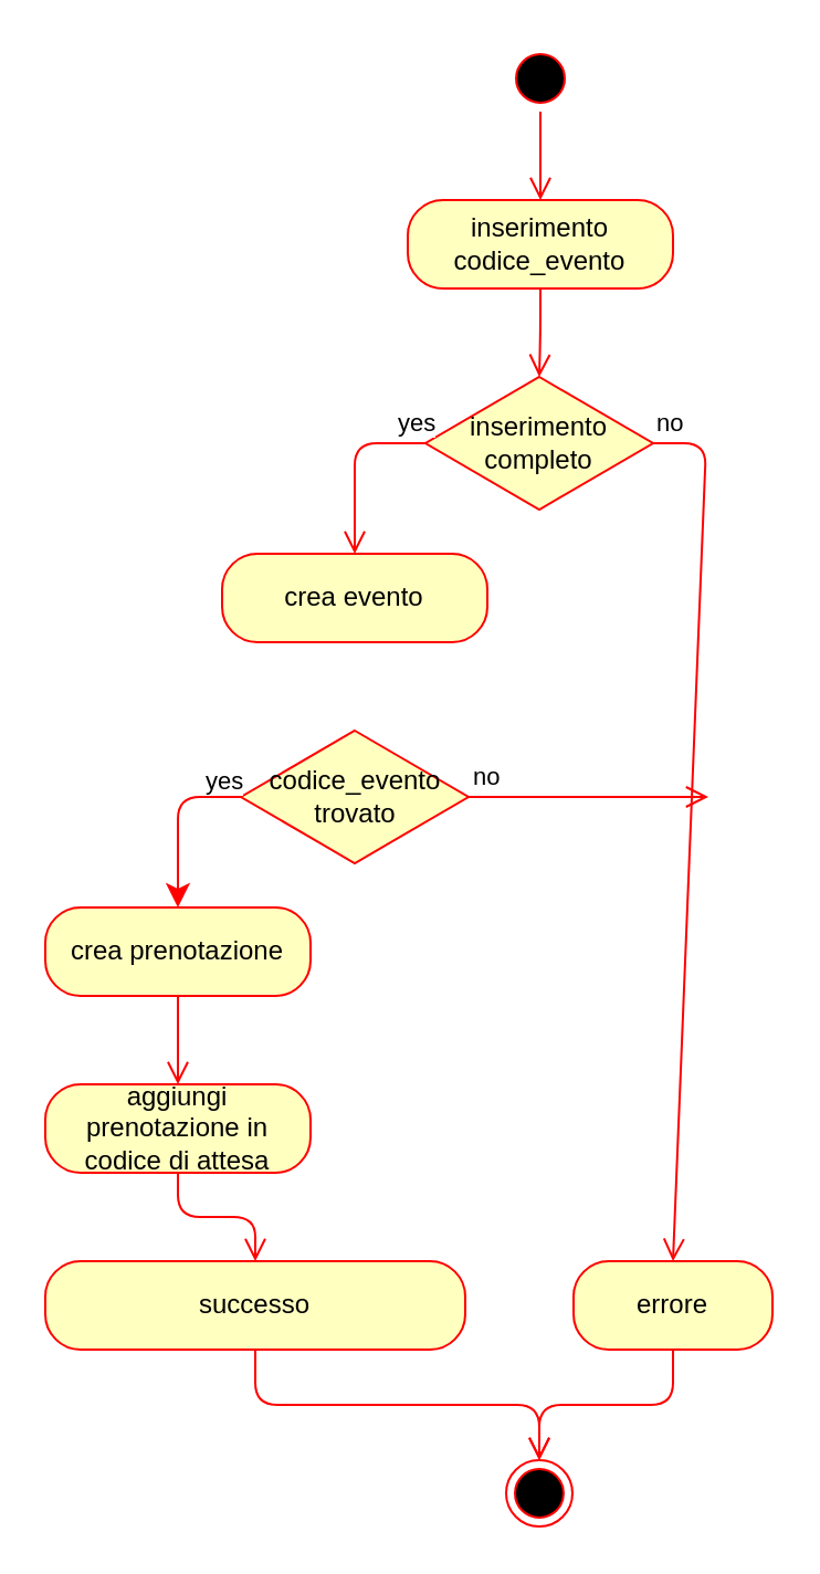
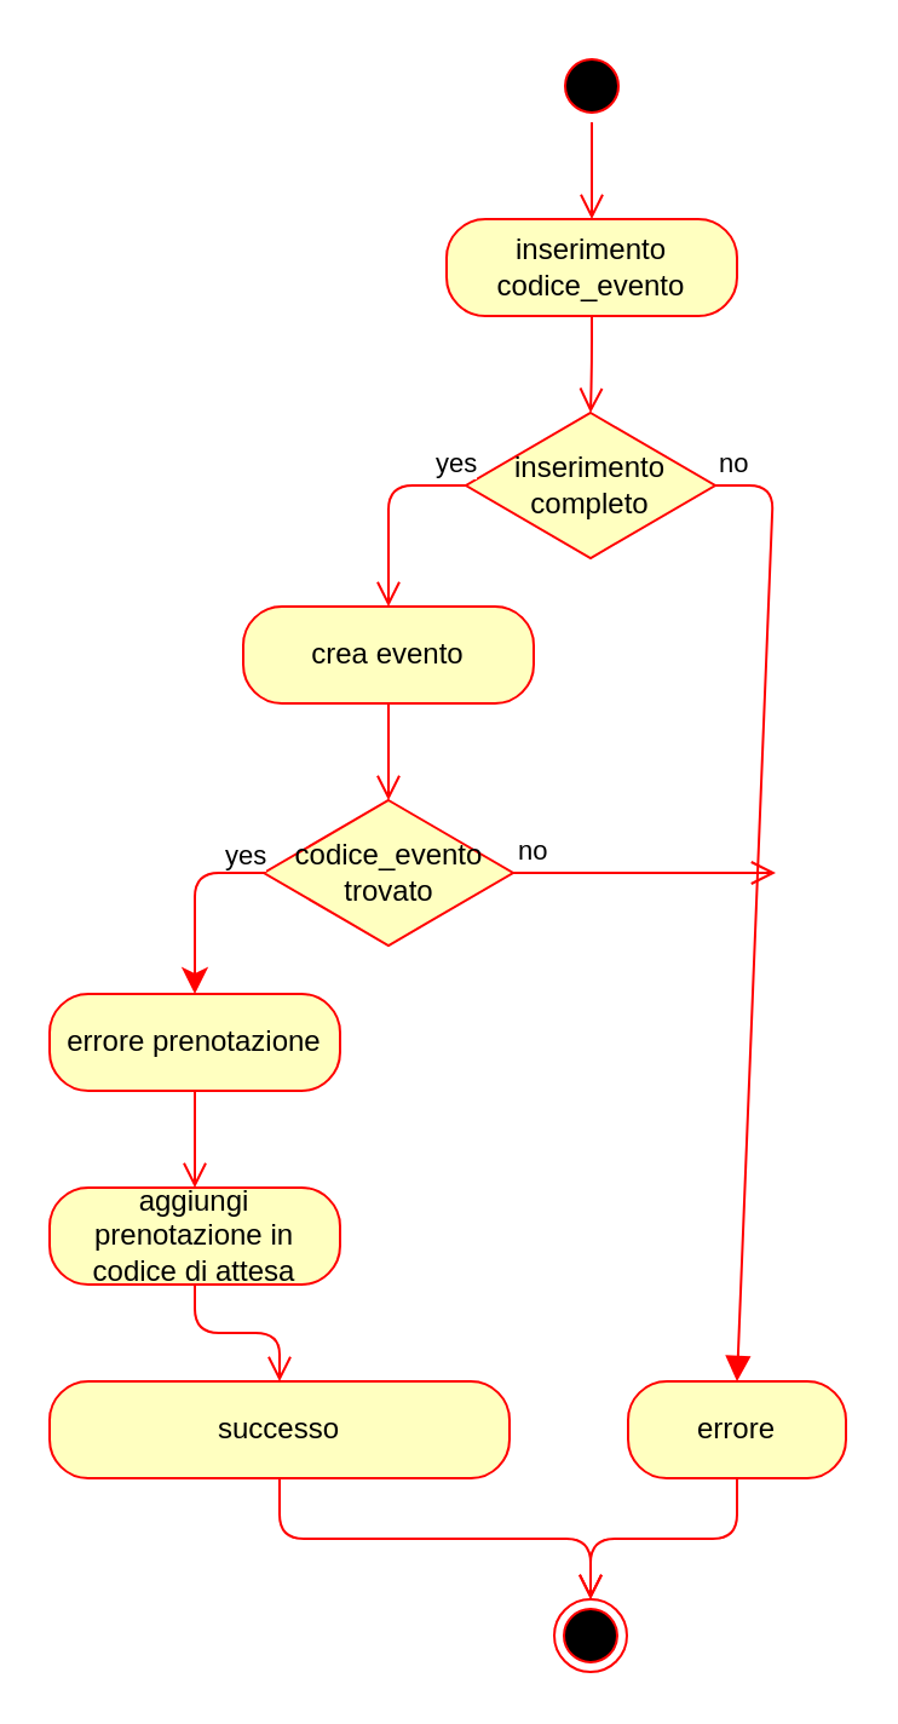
+ <mxCell id="11" value="" style="edgeStyle=orthogonalEdgeStyle;html=1;verticalAlign=bottom;endArrow=open;endSize=8;strokeColor=#ff0000;exitX=0.5;exitY=1;exitDx=0;exitDy=0;entryX=0.5;entryY=0;entryDx=0;entryDy=0;" edge="1" parent="1" source="10" target="12"><mxGeometry relative="1" as="geometry"><mxPoint x="130" y="410" as="targetPoint" /><Array as="points" /></mxGeometry></mxCell>
- <mxCell id="15" value="crea prenotazione" style="rounded=1;whiteSpace=wrap;html=1;arcSize=40;fontColor=#000000;fillColor=#ffffc0;strokeColor=#ff0000;" vertex="1" parent="1"><mxGeometry x="20" y="410" width="120" height="40" as="geometry" /></mxCell>
+ <mxCell id="15" value="errore prenotazione" style="rounded=1;whiteSpace=wrap;html=1;arcSize=40;fontColor=#000000;fillColor=#ffffc0;strokeColor=#ff0000;" vertex="1" parent="1"><mxGeometry x="20" y="410" width="120" height="40" as="geometry" /></mxCell>
- <mxCell id="7" value="no" style="html=1;align=left;verticalAlign=bottom;endArrow=open;endSize=8;strokeColor=#ff0000;entryX=0.5;entryY=0;entryDx=0;entryDy=0;exitX=1;exitY=0.5;exitDx=0;exitDy=0;" edge="1" parent="1" source="6" target="9"><mxGeometry x="-1" relative="1" as="geometry"><mxPoint x="383" y="230" as="targetPoint" /><Array as="points"><mxPoint x="319" y="200" /></Array></mxGeometry></mxCell>
+ <mxCell id="7" value="no" style="html=1;align=left;verticalAlign=bottom;endArrow=block;endSize=8;strokeColor=#ff0000;entryX=0.5;entryY=0;entryDx=0;entryDy=0;exitX=1;exitY=0.5;exitDx=0;exitDy=0;" edge="1" parent="1" source="6" target="9"><mxGeometry x="-1" relative="1" as="geometry"><mxPoint x="383" y="230" as="targetPoint" /><Array as="points"><mxPoint x="319" y="200" /></Array></mxGeometry></mxCell>
